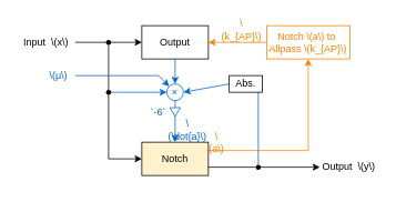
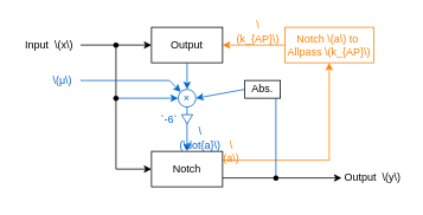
- <mxCell id="6" value="Notch" style="rounded=0;whiteSpace=wrap;html=1;fillColor=#fff2cc;" parent="1" vertex="1"><mxGeometry x="170" y="170" width="80" height="40" as="geometry" /></mxCell>
+ <mxCell id="6" value="Notch" style="rounded=0;whiteSpace=wrap;html=1;" parent="1" vertex="1"><mxGeometry x="170" y="170" width="80" height="40" as="geometry" /></mxCell>
